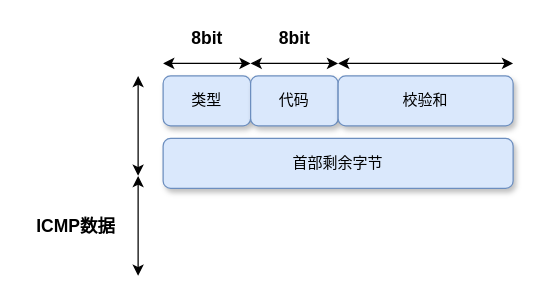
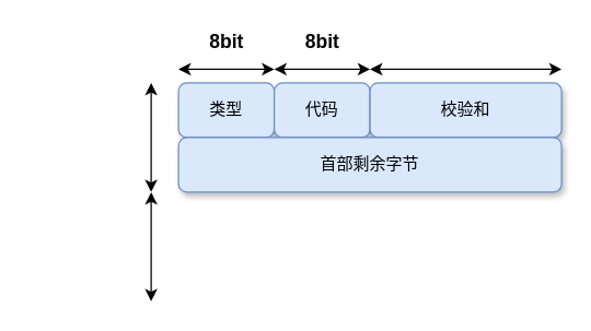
- <mxCell id="5" value="首部剩余字节" style="rounded=1;whiteSpace=wrap;html=1;fillColor=#dae8fc;strokeColor=#6c8ebf;glass=0;shadow=1;" vertex="1" parent="1"><mxGeometry x="130" y="110" width="280" height="40" as="geometry" /></mxCell>
+ <mxCell id="5" value="首部剩余字节" style="rounded=1;whiteSpace=wrap;html=1;fillColor=#dae8fc;strokeColor=#6c8ebf;glass=0;shadow=1;" vertex="1" parent="1"><mxGeometry x="130" y="100" width="280" height="40" as="geometry" /></mxCell>
- <mxCell id="13" value="ICMP数据" style="text;html=1;align=center;verticalAlign=middle;resizable=0;points=[];autosize=1;fontSize=14;fontStyle=1" vertex="1" parent="1"><mxGeometry x="20" y="170" width="80" height="20" as="geometry" /></mxCell>
